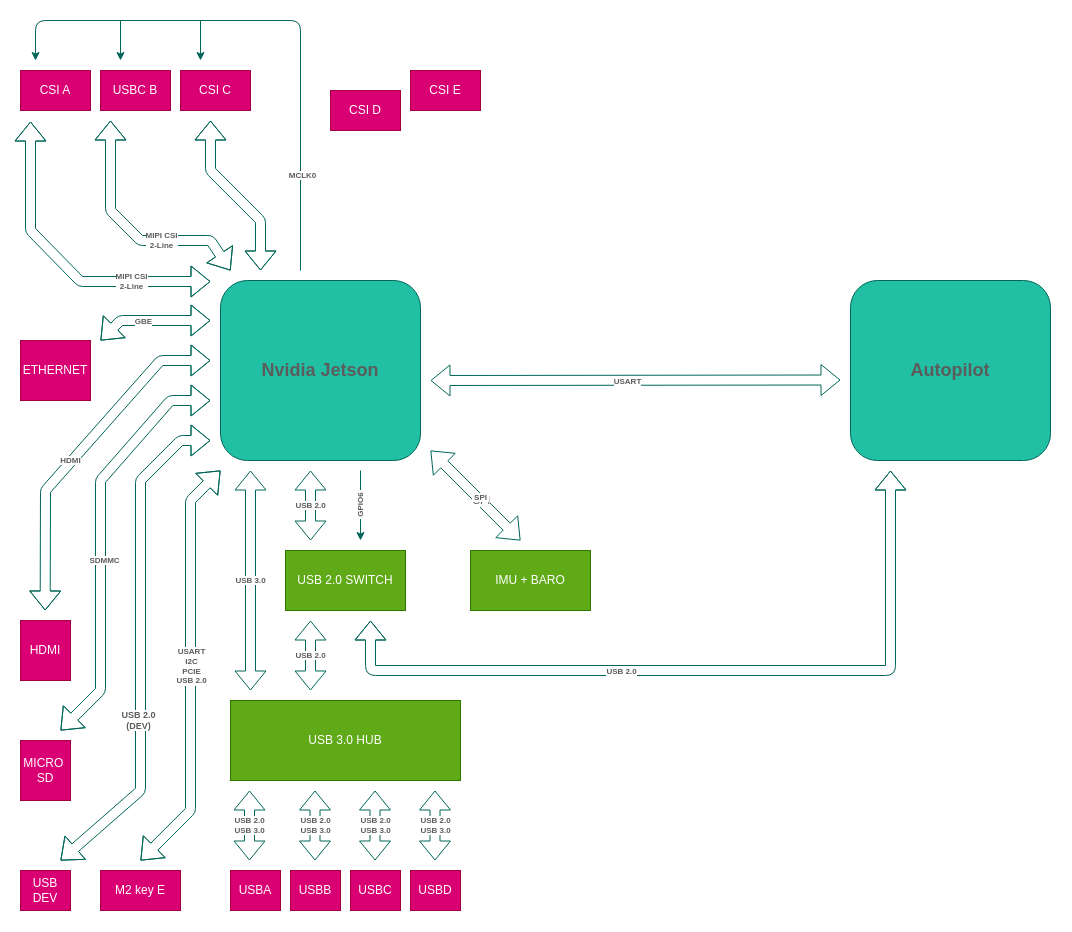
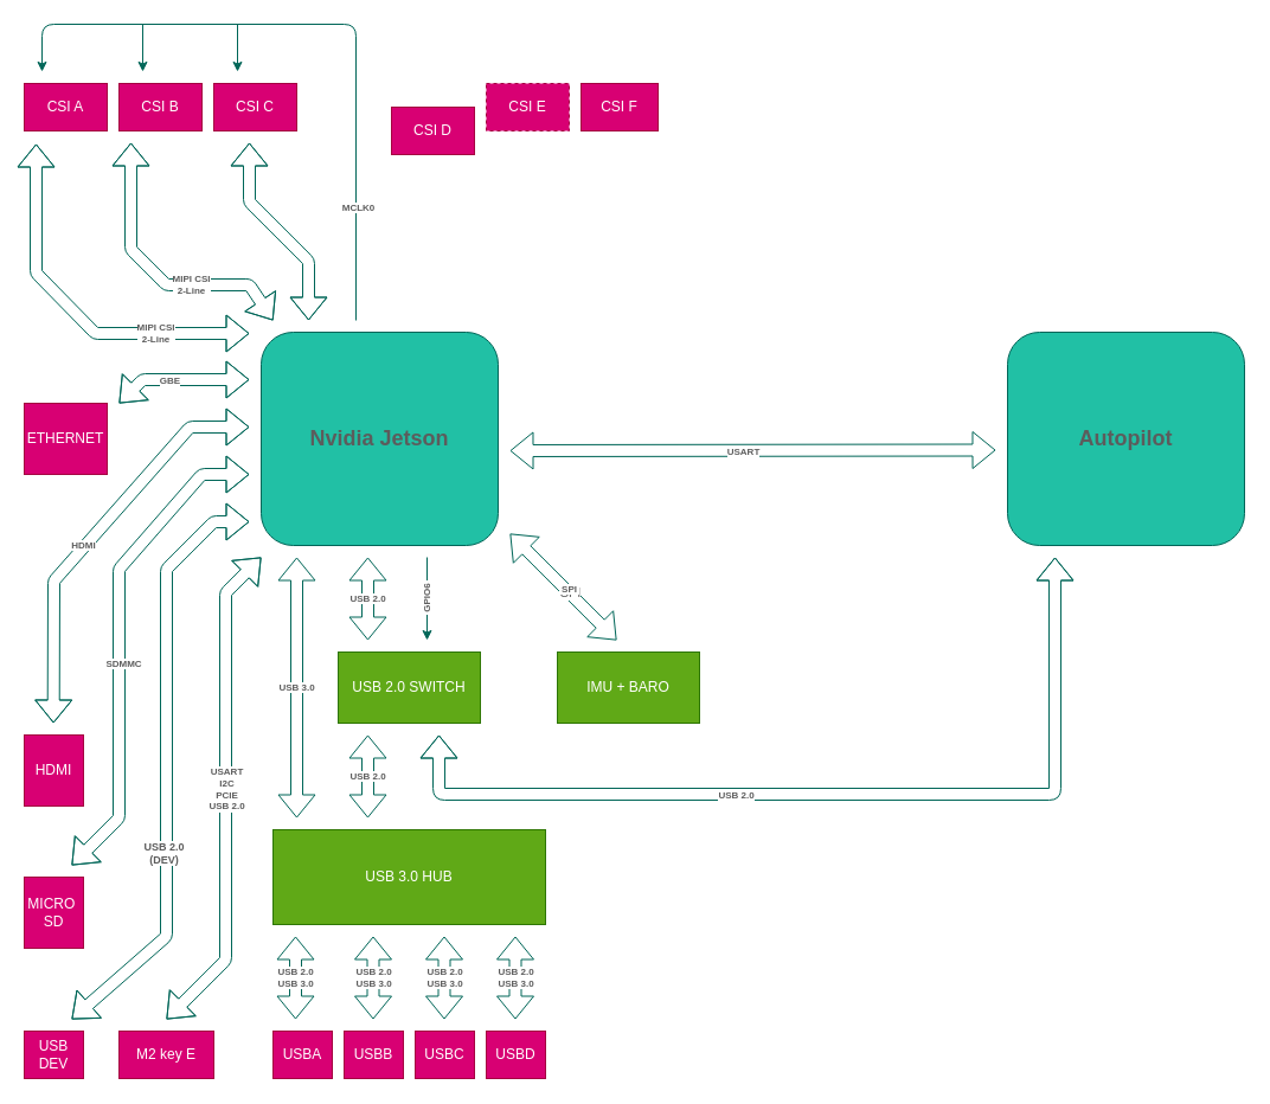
- <mxCell id="42" value="USBC B" style="rounded=0;whiteSpace=wrap;html=1;sketch=0;fontColor=#ffffff;strokeColor=#A50040;fillColor=#d80073;" vertex="1" parent="1"><mxGeometry x="100" y="70" width="70" height="40" as="geometry" /></mxCell>
+ <mxCell id="42" value="CSI B" style="rounded=0;whiteSpace=wrap;html=1;sketch=0;fontColor=#ffffff;strokeColor=#A50040;fillColor=#d80073;" vertex="1" parent="1"><mxGeometry x="100" y="70" width="70" height="40" as="geometry" /></mxCell>
- <mxCell id="45" value="CSI E" style="rounded=0;whiteSpace=wrap;html=1;sketch=0;fontColor=#ffffff;strokeColor=#A50040;fillColor=#d80073;" vertex="1" parent="1"><mxGeometry x="410" y="70" width="70" height="40" as="geometry" /></mxCell>
+ <mxCell id="45" value="CSI E" style="rounded=0;whiteSpace=wrap;html=1;sketch=0;fontColor=#ffffff;strokeColor=#A50040;fillColor=#d80073;dashed=1;" vertex="1" parent="1"><mxGeometry x="410" y="70" width="70" height="40" as="geometry" /></mxCell>
+ <mxCell id="46" value="CSI F" style="rounded=0;whiteSpace=wrap;html=1;sketch=0;fontColor=#ffffff;strokeColor=#A50040;fillColor=#d80073;" vertex="1" parent="1"><mxGeometry x="490" y="70" width="65" height="40" as="geometry" /></mxCell>
